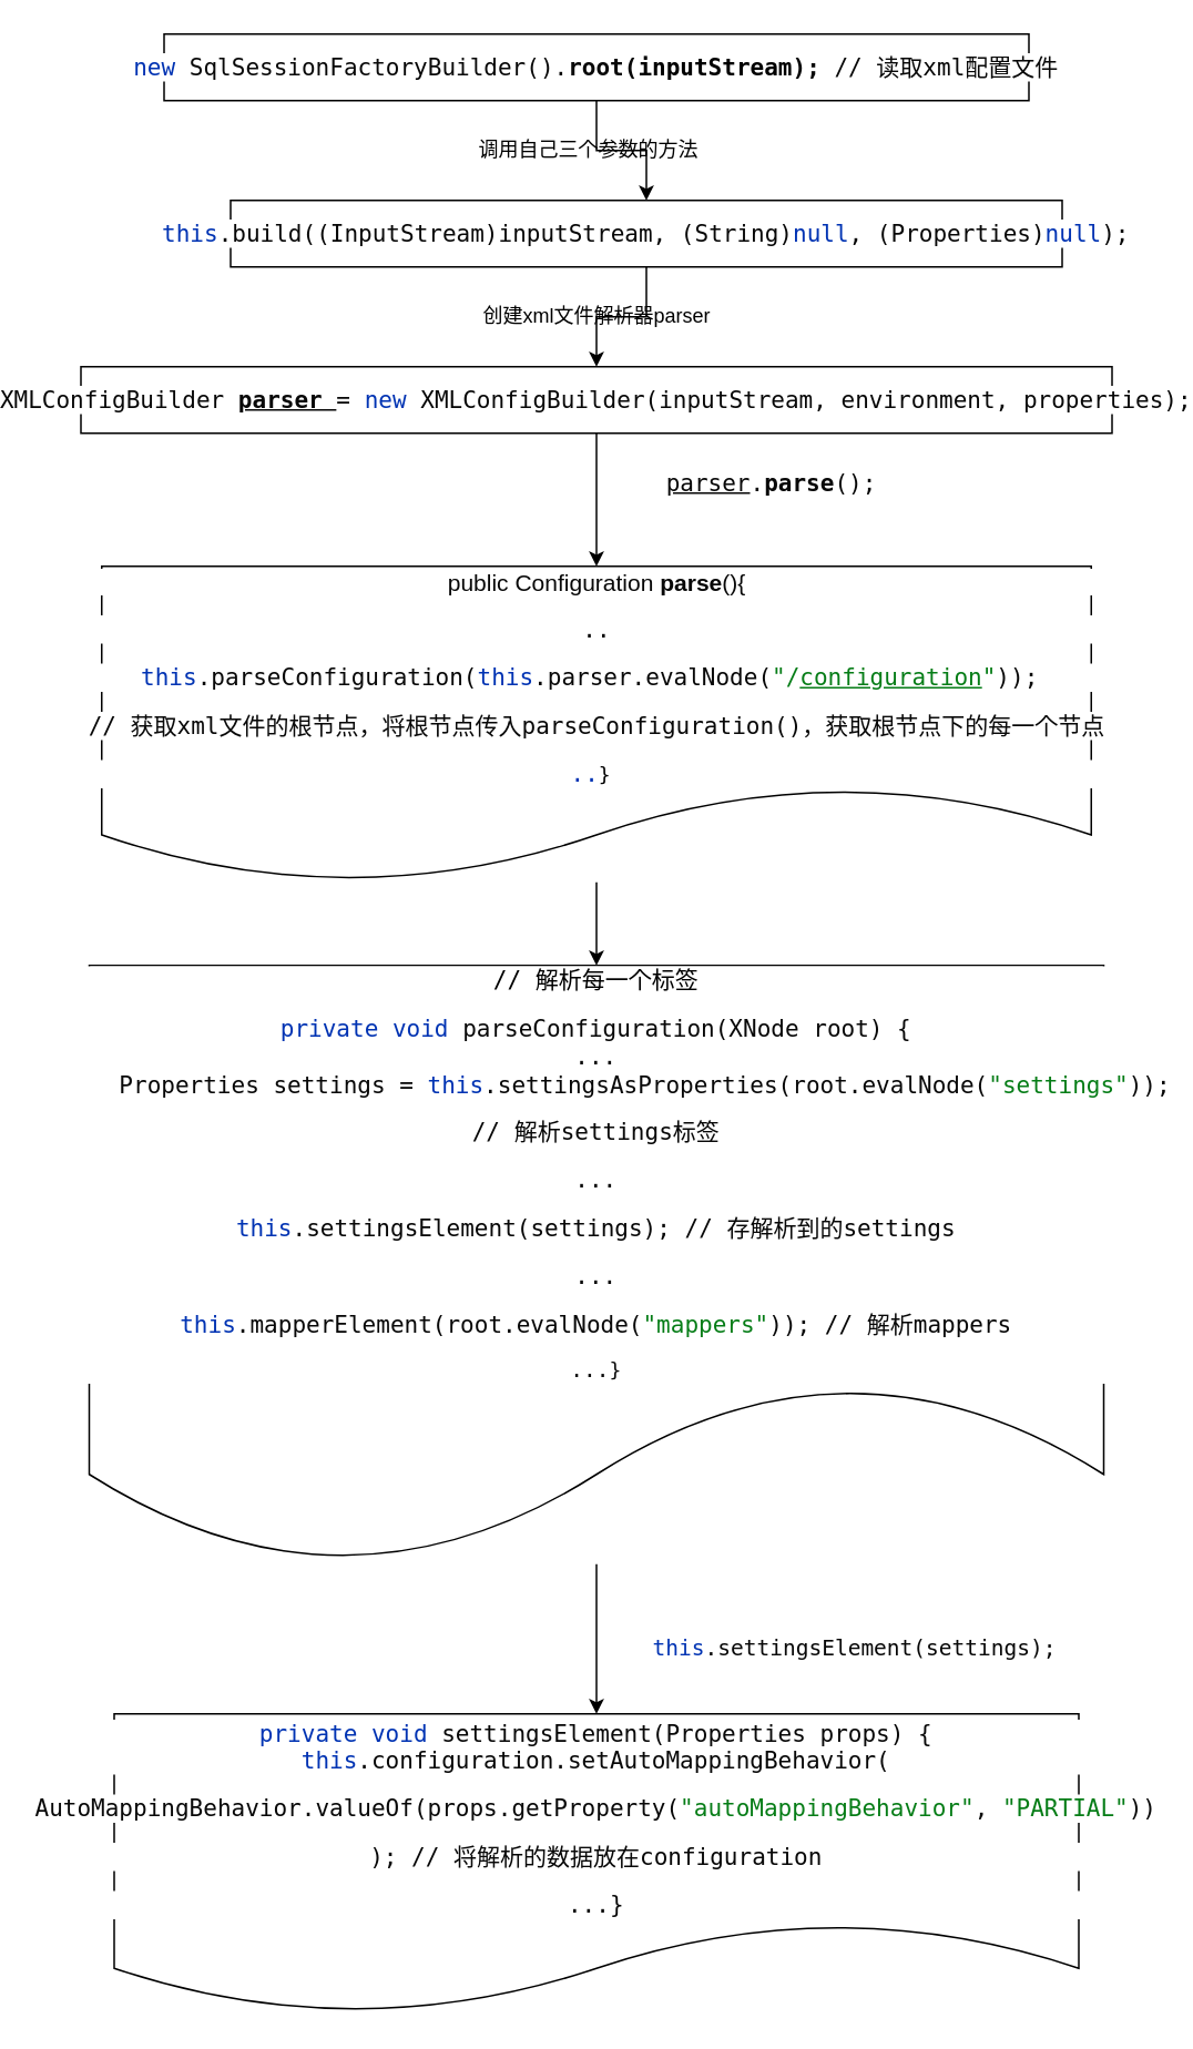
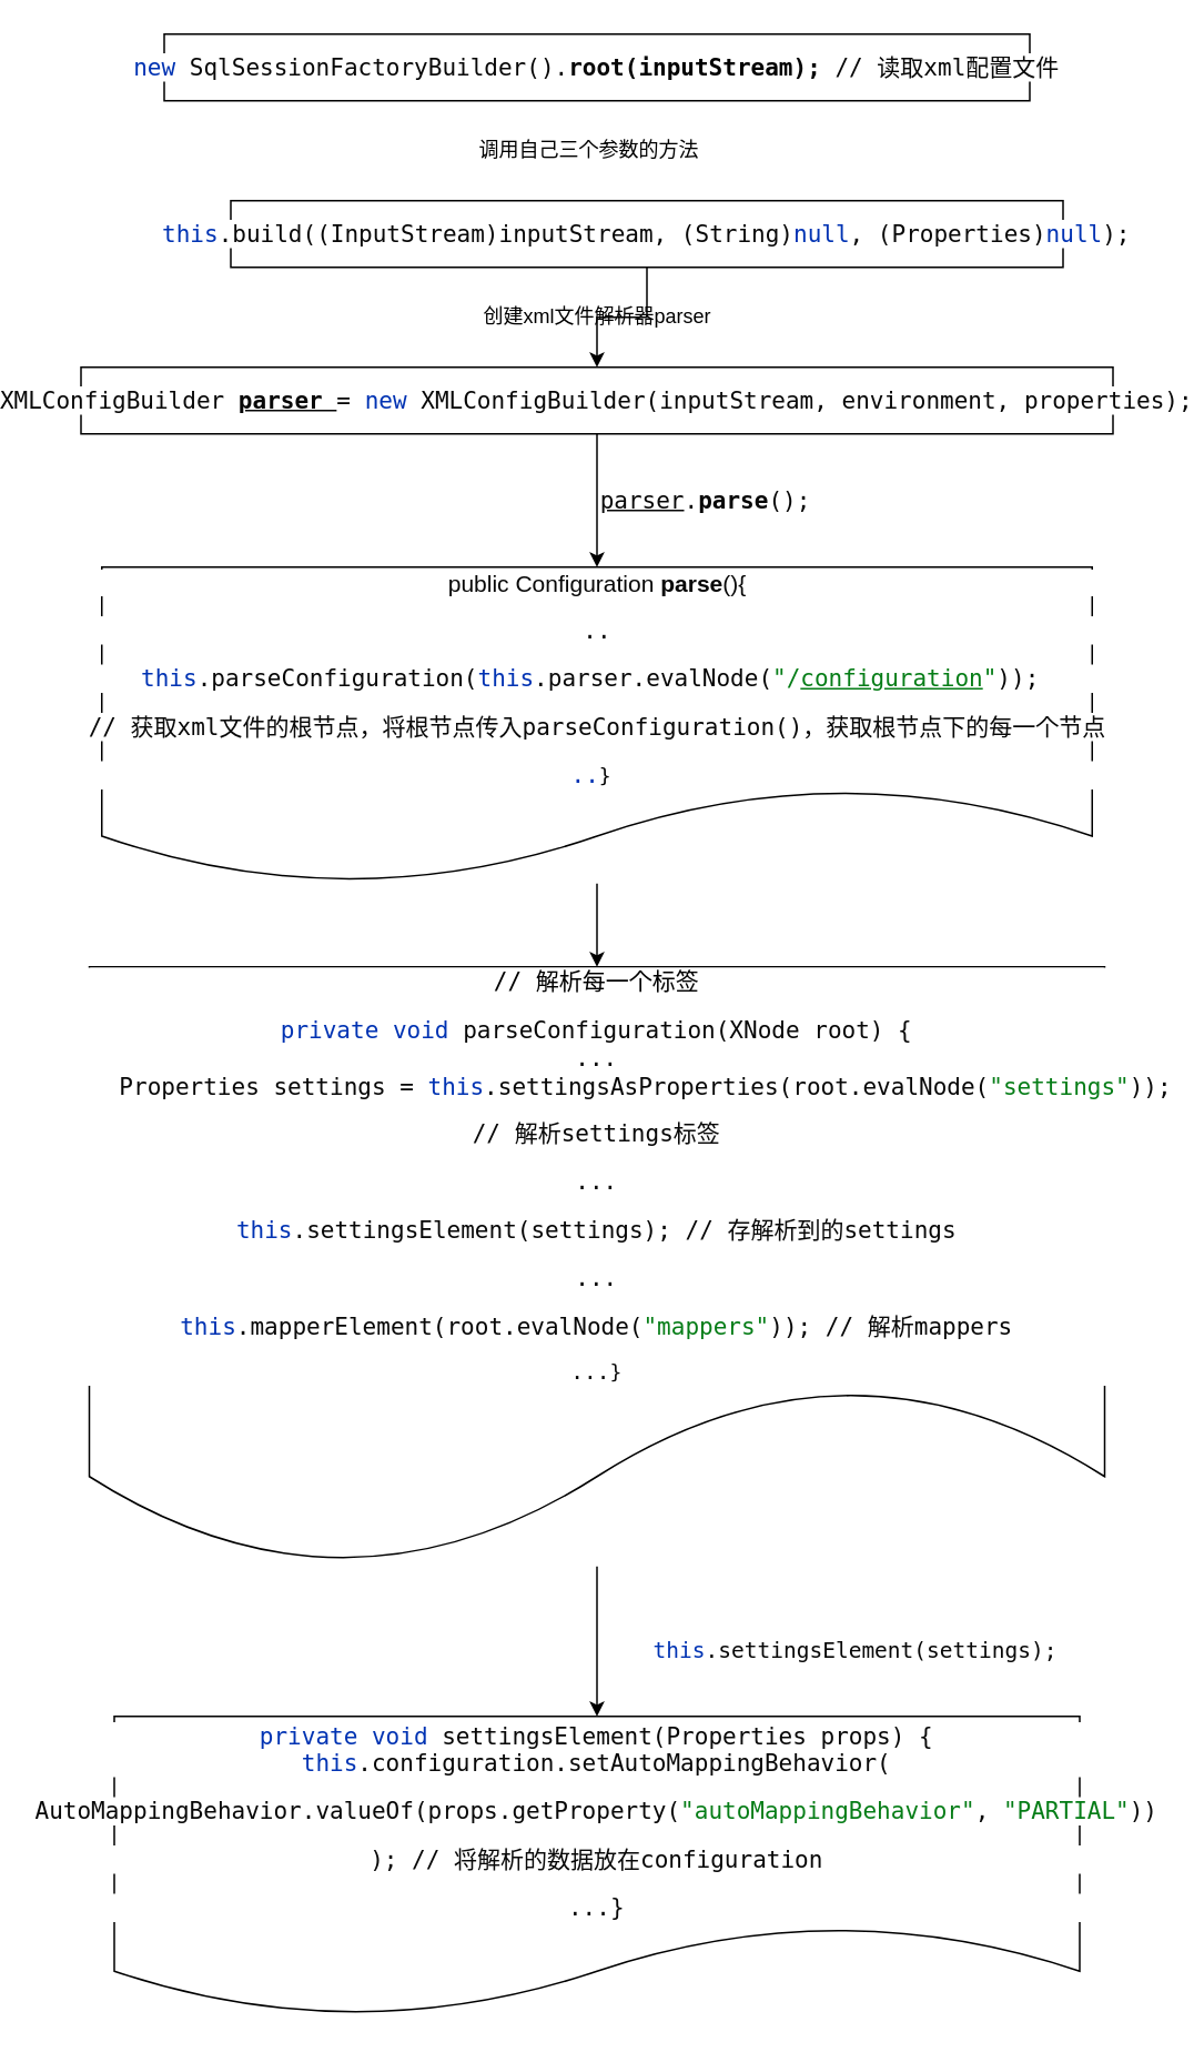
- <mxCell id="2" style="edgeStyle=orthogonalEdgeStyle;rounded=0;orthogonalLoop=1;jettySize=auto;html=1;exitX=0.5;exitY=1;exitDx=0;exitDy=0;entryX=0.5;entryY=0;entryDx=0;entryDy=0;" edge="1" parent="1" source="3" target="5"><mxGeometry relative="1" as="geometry"><mxPoint x="330" y="180" as="targetPoint" /></mxGeometry></mxCell>
- <mxCell id="15" value="&lt;pre style=&quot;background-color: rgb(255 , 255 , 255) ; color: rgb(8 , 8 , 8)&quot;&gt;&lt;font style=&quot;font-size: 14px&quot;&gt;&lt;u&gt;parser&lt;/u&gt;.&lt;b&gt;parse&lt;/b&gt;();&lt;/font&gt;&lt;/pre&gt;" style="text;html=1;align=center;verticalAlign=middle;resizable=0;points=[];autosize=1;" vertex="1" parent="1"><mxGeometry x="370" y="270" width="130" height="40" as="geometry" /></mxCell>
+ <mxCell id="15" value="&lt;pre style=&quot;background-color: rgb(255 , 255 , 255) ; color: rgb(8 , 8 , 8)&quot;&gt;&lt;font style=&quot;font-size: 14px&quot;&gt;&lt;u&gt;parser&lt;/u&gt;.&lt;b&gt;parse&lt;/b&gt;();&lt;/font&gt;&lt;/pre&gt;" style="text;html=1;align=center;verticalAlign=middle;resizable=0;points=[];autosize=1;" vertex="1" parent="1"><mxGeometry x="330" y="280" width="130" height="40" as="geometry" /></mxCell>
